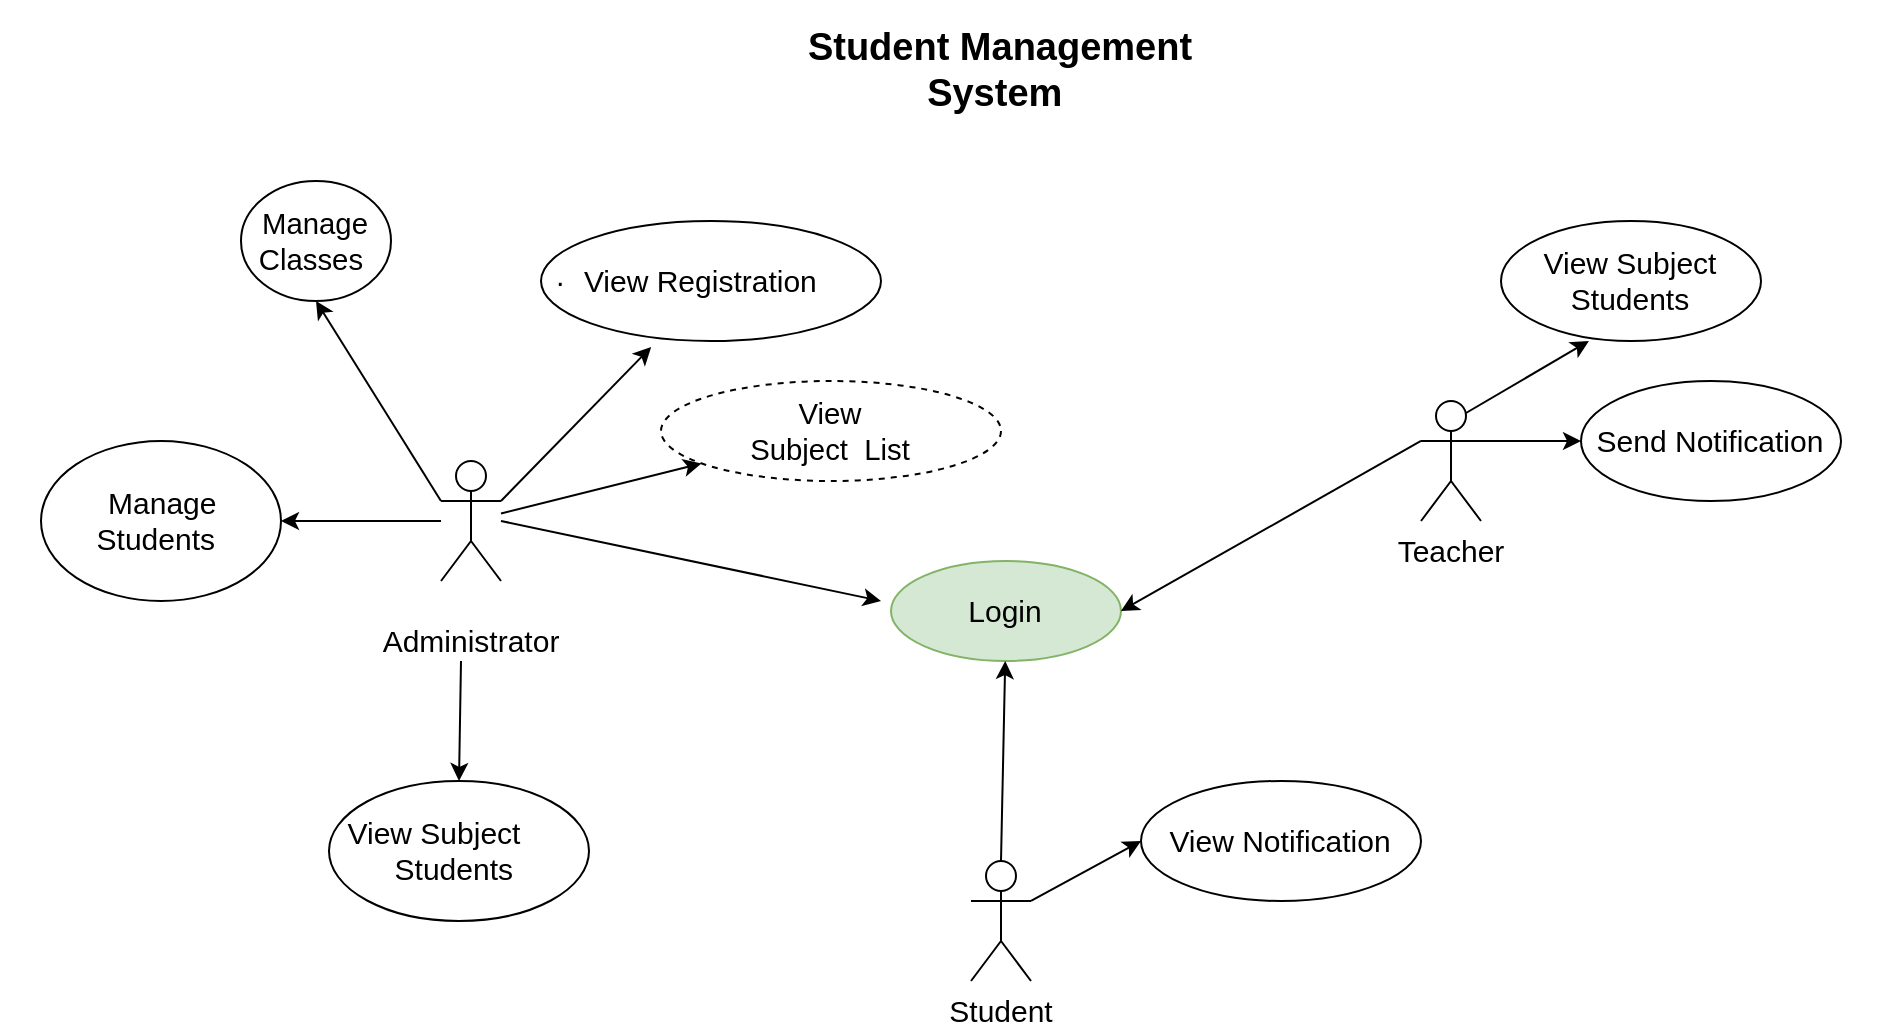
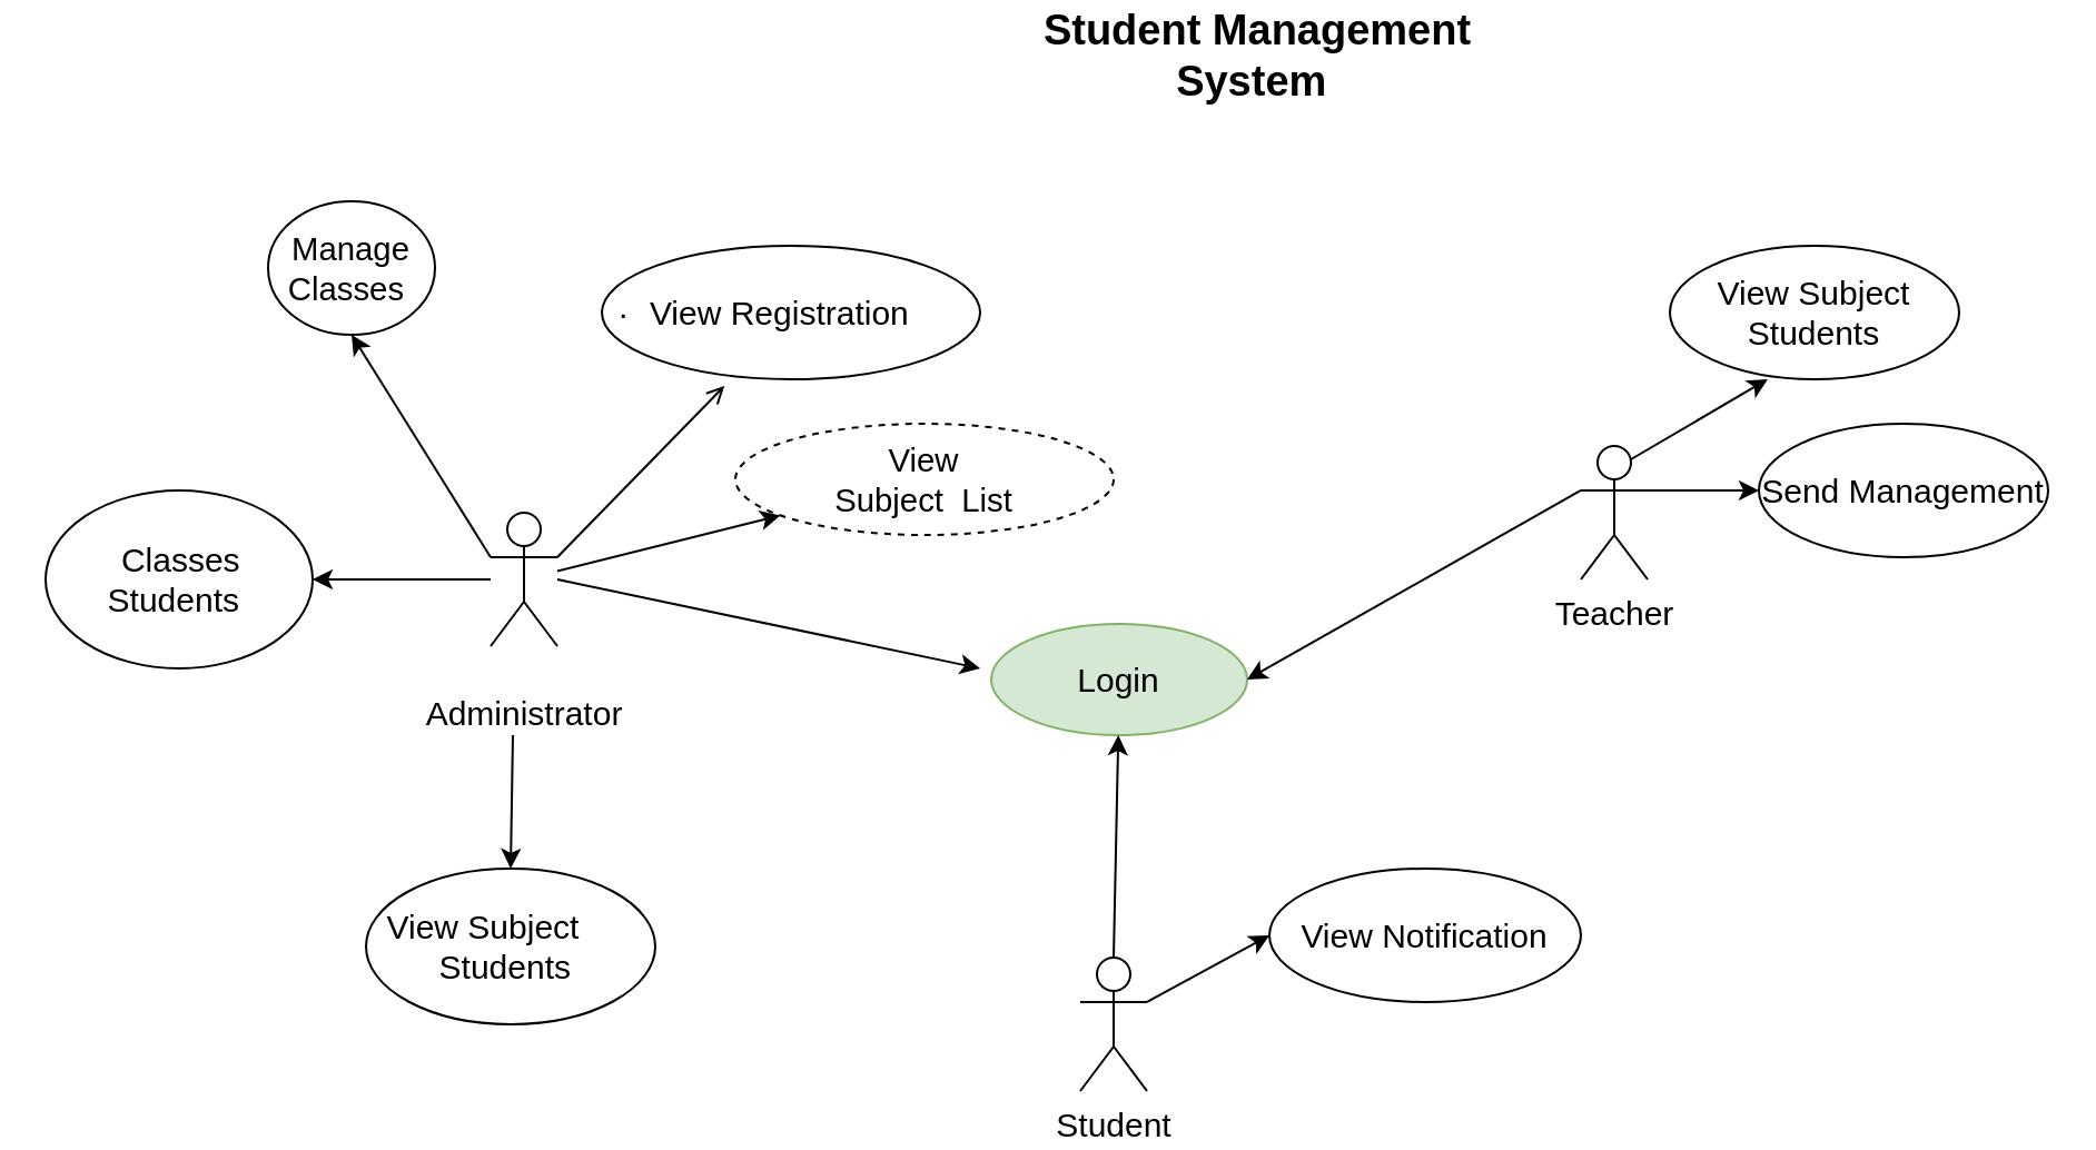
- <mxCell id="2" value="Student Management System&amp;nbsp;" style="text;html=1;strokeColor=none;fillColor=none;align=center;verticalAlign=middle;whiteSpace=wrap;rounded=0;fontStyle=1;horizontal=1;fontSize=19;" vertex="1" parent="1"><mxGeometry x="400" y="20" width="200" height="30" as="geometry" /></mxCell>
+ <mxCell id="2" value="Student Management System&amp;nbsp;" style="text;html=1;strokeColor=none;fillColor=none;align=center;verticalAlign=middle;whiteSpace=wrap;rounded=0;fontStyle=1;horizontal=1;fontSize=19;" vertex="1" parent="1"><mxGeometry x="465" y="10" width="200" height="30" as="geometry" /></mxCell>
- <mxCell id="9" value="" style="endArrow=classic;html=1;rounded=0;fontSize=15;exitX=1;exitY=0.333;exitDx=0;exitDy=0;exitPerimeter=0;entryX=0.324;entryY=1.05;entryDx=0;entryDy=0;entryPerimeter=0;" edge="1" parent="1" source="3" target="7"><mxGeometry width="50" height="50" relative="1" as="geometry"><mxPoint x="280" y="280" as="sourcePoint" /><mxPoint x="330" y="230" as="targetPoint" /></mxGeometry></mxCell>
+ <mxCell id="9" value="" style="endArrow=open;html=1;rounded=0;fontSize=15;exitX=1;exitY=0.333;exitDx=0;exitDy=0;exitPerimeter=0;entryX=0.324;entryY=1.05;entryDx=0;entryDy=0;entryPerimeter=0;" edge="1" parent="1" source="3" target="7"><mxGeometry width="50" height="50" relative="1" as="geometry"><mxPoint x="280" y="280" as="sourcePoint" /><mxPoint x="330" y="230" as="targetPoint" /></mxGeometry></mxCell>
- <mxCell id="24" value="Send Notification" style="ellipse;whiteSpace=wrap;html=1;fontSize=15;" vertex="1" parent="1"><mxGeometry x="790" y="190" width="130" height="60" as="geometry" /></mxCell>
+ <mxCell id="24" value="Send Management" style="ellipse;whiteSpace=wrap;html=1;fontSize=15;" vertex="1" parent="1"><mxGeometry x="790" y="190" width="130" height="60" as="geometry" /></mxCell>
- <mxCell id="18" value="&lt;p style=&quot;text-indent:-.25in;mso-list:l0 level1 lfo1&quot; class=&quot;MsoListParagraph&quot;&gt;&lt;font face=&quot;Symbol&quot;&gt;&amp;nbsp; &amp;nbsp; &amp;nbsp; &amp;nbsp;&lt;/font&gt;Manage Students&amp;nbsp;&lt;/p&gt;" style="ellipse;whiteSpace=wrap;html=1;fontSize=15;" vertex="1" parent="1"><mxGeometry x="20" y="220" width="120" height="80" as="geometry" /></mxCell>
+ <mxCell id="18" value="&lt;p style=&quot;text-indent:-.25in;mso-list:l0 level1 lfo1&quot; class=&quot;MsoListParagraph&quot;&gt;&lt;font face=&quot;Symbol&quot;&gt;&amp;nbsp; &amp;nbsp; &amp;nbsp; &amp;nbsp;&lt;/font&gt;Classes Students&amp;nbsp;&lt;/p&gt;" style="ellipse;whiteSpace=wrap;html=1;fontSize=15;" vertex="1" parent="1"><mxGeometry x="20" y="220" width="120" height="80" as="geometry" /></mxCell>
